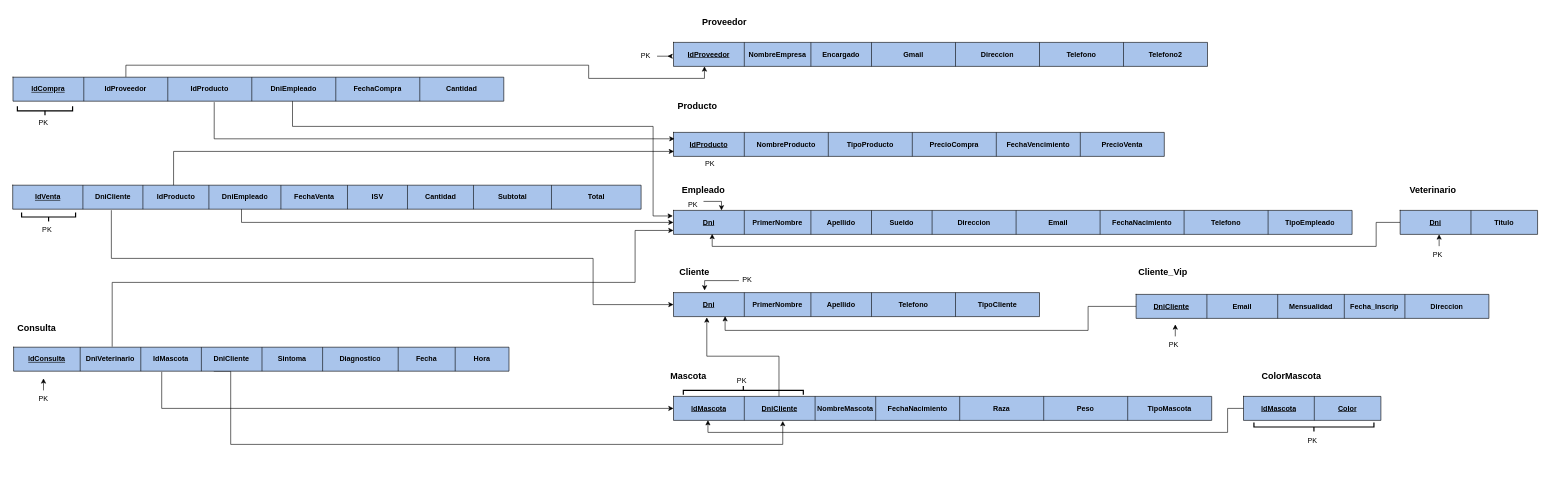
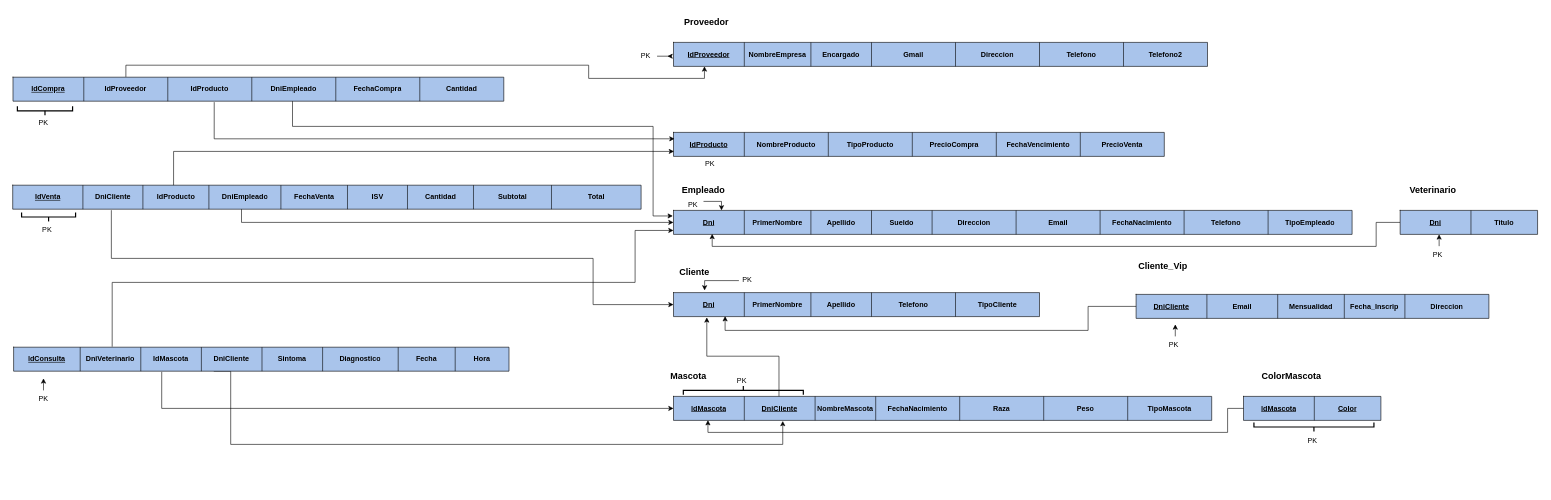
- <mxCell id="11" value="Proveedor" style="text;html=1;strokeColor=none;fillColor=none;align=center;verticalAlign=middle;whiteSpace=wrap;rounded=0;fontStyle=1;fontSize=15;" parent="1" vertex="1"><mxGeometry x="1152" y="20" width="110.11" height="30" as="geometry" /></mxCell>
+ <mxCell id="11" value="Proveedor" style="text;html=1;strokeColor=none;fillColor=none;align=center;verticalAlign=middle;whiteSpace=wrap;rounded=0;fontStyle=1;fontSize=15;" parent="1" vertex="1"><mxGeometry x="1122" y="20" width="110.11" height="30" as="geometry" /></mxCell>
- <mxCell id="55" value="Producto" style="text;html=1;strokeColor=none;fillColor=none;align=center;verticalAlign=middle;whiteSpace=wrap;rounded=0;fontStyle=1;fontSize=15;" parent="1" vertex="1"><mxGeometry x="1122" y="160" width="80.11" height="30" as="geometry" /></mxCell>
- <mxCell id="39" value="Cliente_Vip" style="text;html=1;strokeColor=none;fillColor=none;align=center;verticalAlign=middle;whiteSpace=wrap;rounded=0;fontStyle=1;fontSize=15;" parent="1" vertex="1"><mxGeometry x="1893" y="437" width="90.11" height="30" as="geometry" /></mxCell>
+ <mxCell id="39" value="Cliente_Vip" style="text;html=1;strokeColor=none;fillColor=none;align=center;verticalAlign=middle;whiteSpace=wrap;rounded=0;fontStyle=1;fontSize=15;" parent="1" vertex="1"><mxGeometry x="1893" y="427" width="90.11" height="30" as="geometry" /></mxCell>
- <mxCell id="40" value="Consulta" style="text;html=1;strokeColor=none;fillColor=none;align=center;verticalAlign=middle;whiteSpace=wrap;rounded=0;fontStyle=1;fontSize=15;" parent="1" vertex="1"><mxGeometry x="20.66" y="530" width="80.11" height="30" as="geometry" /></mxCell>
